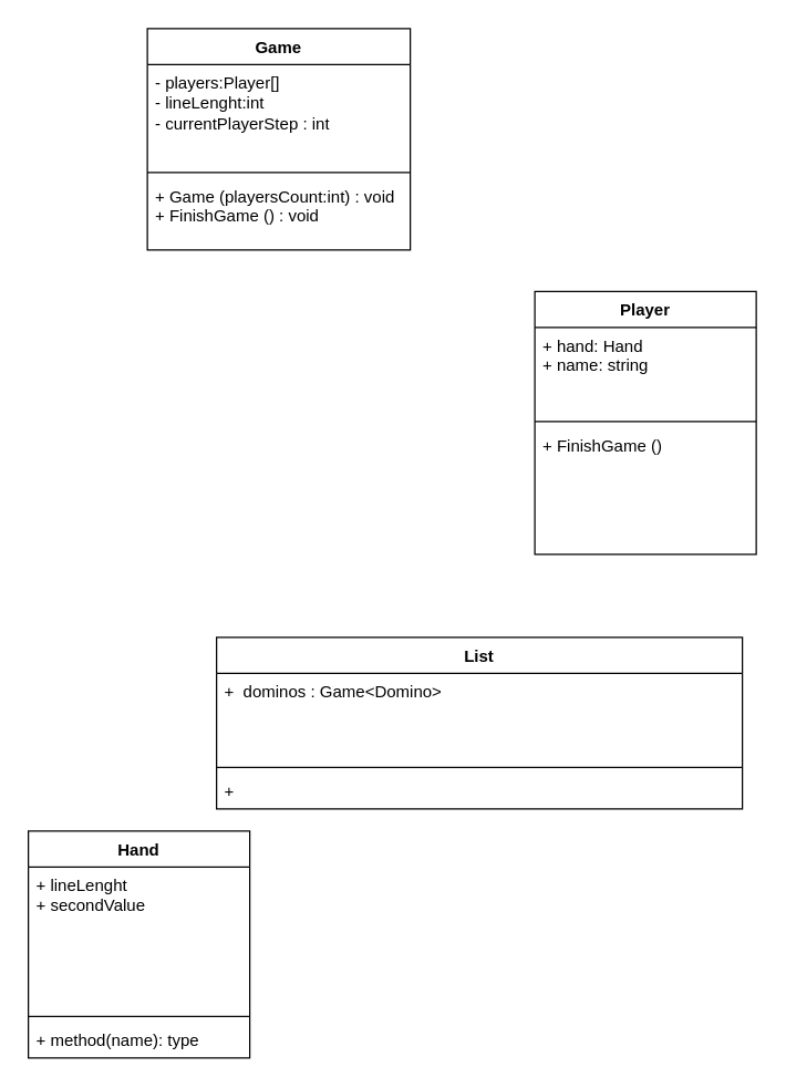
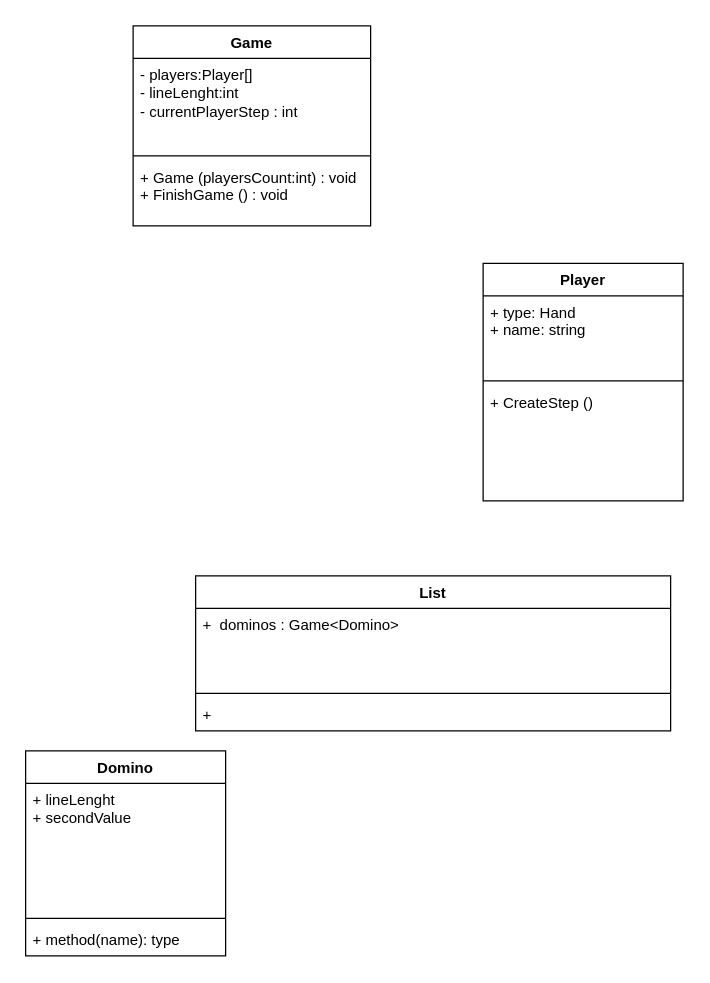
- <mxCell id="7" value="+ hand: Hand&lt;br&gt;+ name: string" style="text;strokeColor=none;fillColor=none;align=left;verticalAlign=top;spacingLeft=4;spacingRight=4;overflow=hidden;rotatable=0;points=[[0,0.5],[1,0.5]];portConstraint=eastwest;whiteSpace=wrap;html=1;" vertex="1" parent="6"><mxGeometry y="26" width="160" height="64" as="geometry" /></mxCell>
+ <mxCell id="7" value="+ type: Hand&lt;br&gt;+ name: string" style="text;strokeColor=none;fillColor=none;align=left;verticalAlign=top;spacingLeft=4;spacingRight=4;overflow=hidden;rotatable=0;points=[[0,0.5],[1,0.5]];portConstraint=eastwest;whiteSpace=wrap;html=1;" vertex="1" parent="6"><mxGeometry y="26" width="160" height="64" as="geometry" /></mxCell>
- <mxCell id="9" value="+ FinishGame ()" style="text;strokeColor=none;fillColor=none;align=left;verticalAlign=top;spacingLeft=4;spacingRight=4;overflow=hidden;rotatable=0;points=[[0,0.5],[1,0.5]];portConstraint=eastwest;whiteSpace=wrap;html=1;" vertex="1" parent="6"><mxGeometry y="98" width="160" height="92" as="geometry" /></mxCell>
+ <mxCell id="9" value="+ CreateStep ()" style="text;strokeColor=none;fillColor=none;align=left;verticalAlign=top;spacingLeft=4;spacingRight=4;overflow=hidden;rotatable=0;points=[[0,0.5],[1,0.5]];portConstraint=eastwest;whiteSpace=wrap;html=1;" vertex="1" parent="6"><mxGeometry y="98" width="160" height="92" as="geometry" /></mxCell>
- <mxCell id="14" value="Hand" style="swimlane;fontStyle=1;align=center;verticalAlign=top;childLayout=stackLayout;horizontal=1;startSize=26;horizontalStack=0;resizeParent=1;resizeParentMax=0;resizeLast=0;collapsible=1;marginBottom=0;whiteSpace=wrap;html=1;" vertex="1" parent="1"><mxGeometry x="20" y="600" width="160" height="164" as="geometry" /></mxCell>
+ <mxCell id="14" value="Domino" style="swimlane;fontStyle=1;align=center;verticalAlign=top;childLayout=stackLayout;horizontal=1;startSize=26;horizontalStack=0;resizeParent=1;resizeParentMax=0;resizeLast=0;collapsible=1;marginBottom=0;whiteSpace=wrap;html=1;" vertex="1" parent="1"><mxGeometry x="20" y="600" width="160" height="164" as="geometry" /></mxCell>
